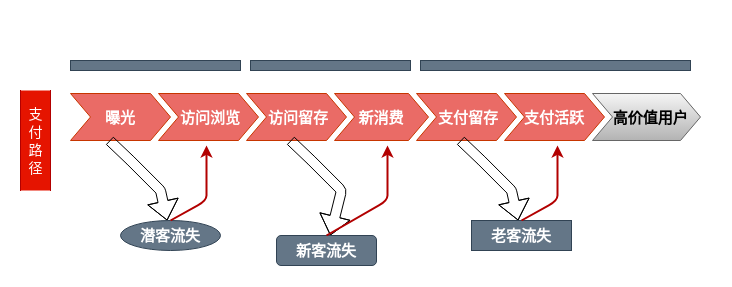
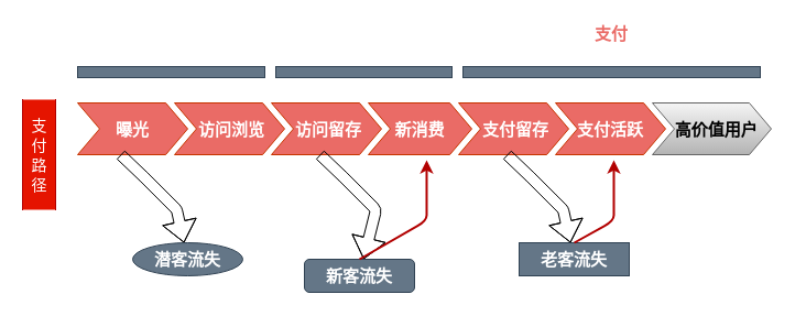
+ <mxCell id="13" value="&lt;font color=&quot;#ea6b66&quot;&gt;&lt;b&gt;支付&lt;/b&gt;&lt;/font&gt;" style="text;html=1;strokeColor=none;fillColor=none;align=center;verticalAlign=middle;whiteSpace=wrap;rounded=0;labelBackgroundColor=none;fontSize=15;fontColor=#FFFFFF;" vertex="1" parent="1"><mxGeometry x="535" y="20" width="40" height="20" as="geometry" /></mxCell>
- <mxCell id="16" value="" style="endArrow=classic;html=1;fontSize=15;fontColor=#FFFFFF;exitX=0.5;exitY=0;exitDx=0;exitDy=0;entryX=0.48;entryY=1.106;entryDx=0;entryDy=0;entryPerimeter=0;strokeWidth=2;fillColor=#e51400;strokeColor=#B20000;" edge="1" parent="1" source="15" target="4"><mxGeometry width="50" height="50" relative="1" as="geometry"><mxPoint x="350" y="240" as="sourcePoint" /><mxPoint x="400" y="190" as="targetPoint" /><Array as="points"><mxPoint x="206" y="200" /><mxPoint x="206" y="190" /></Array></mxGeometry></mxCell>
